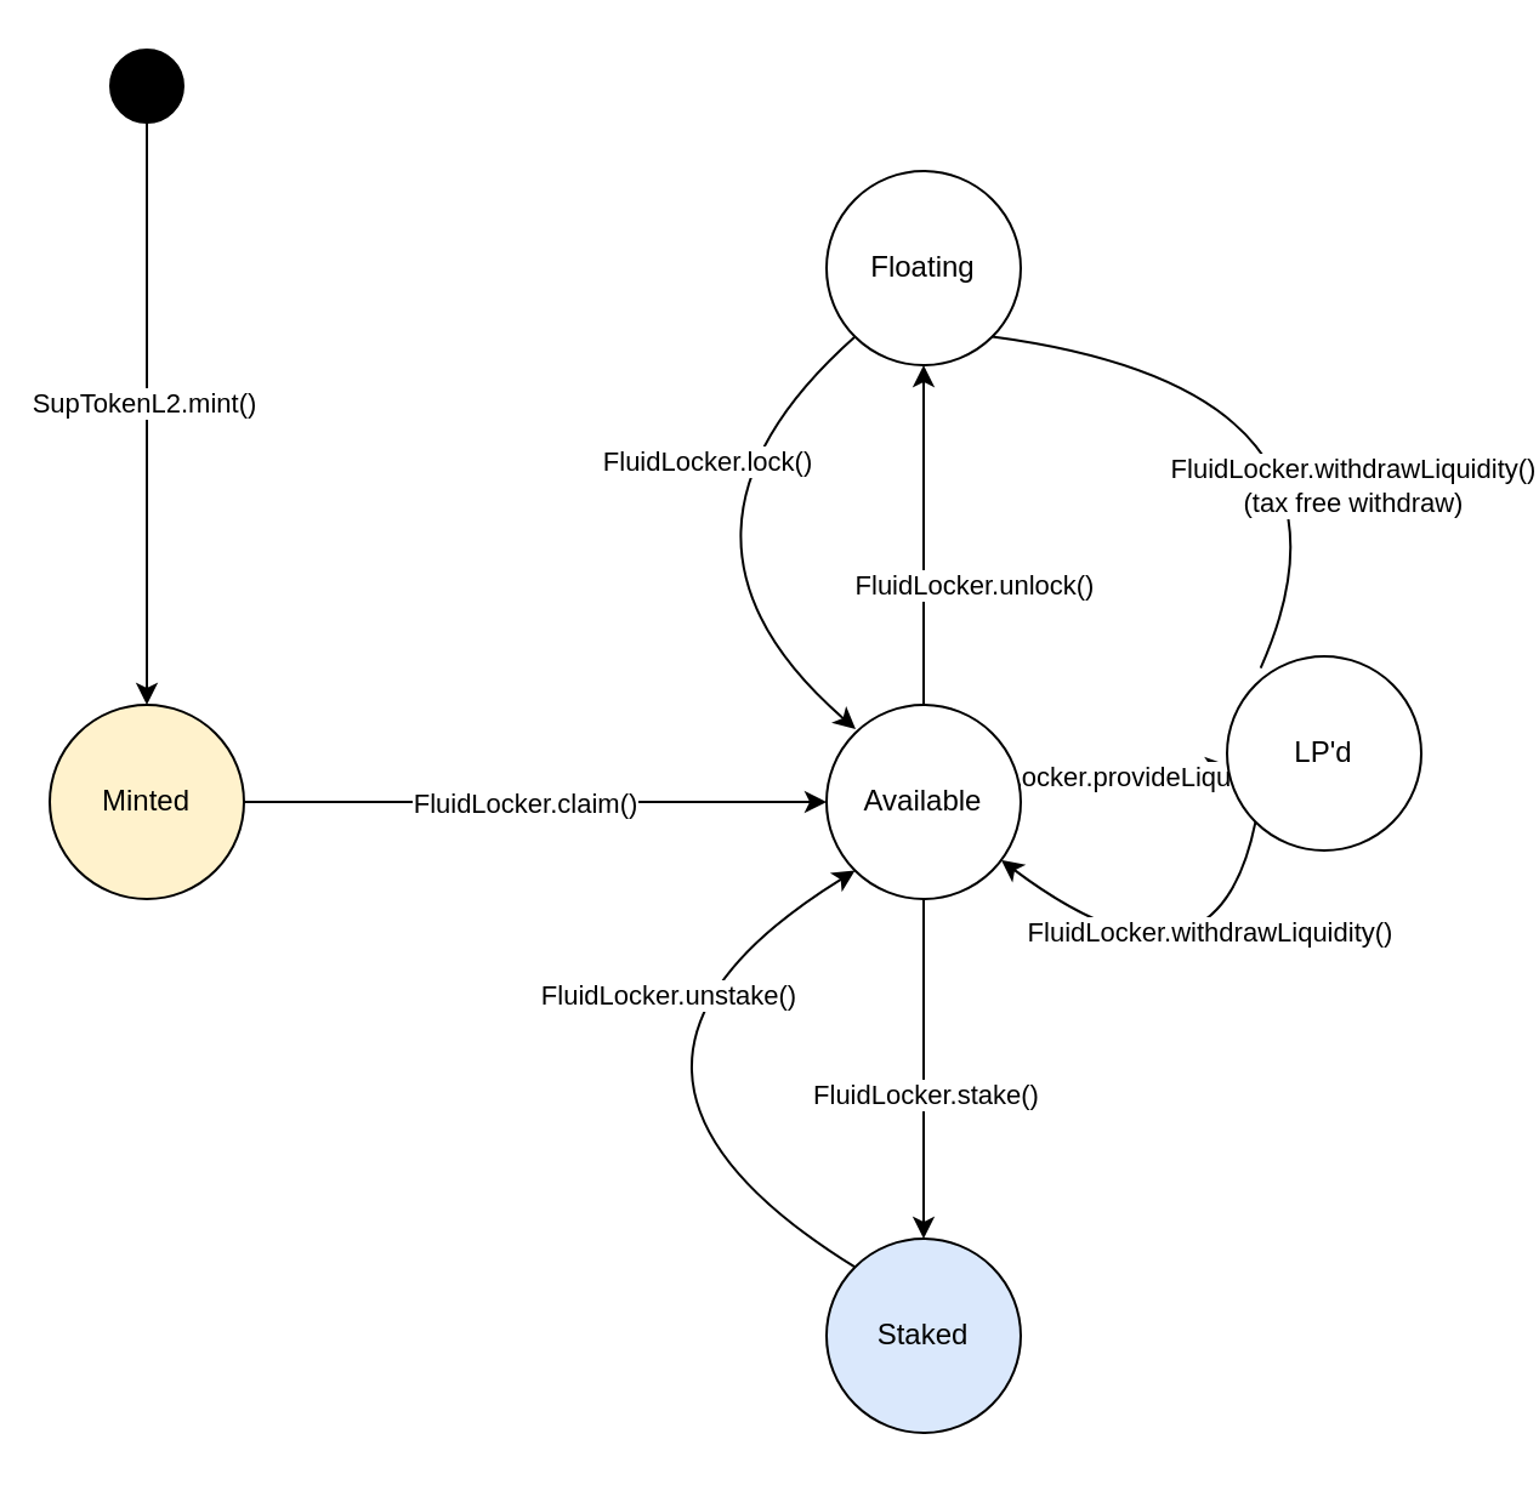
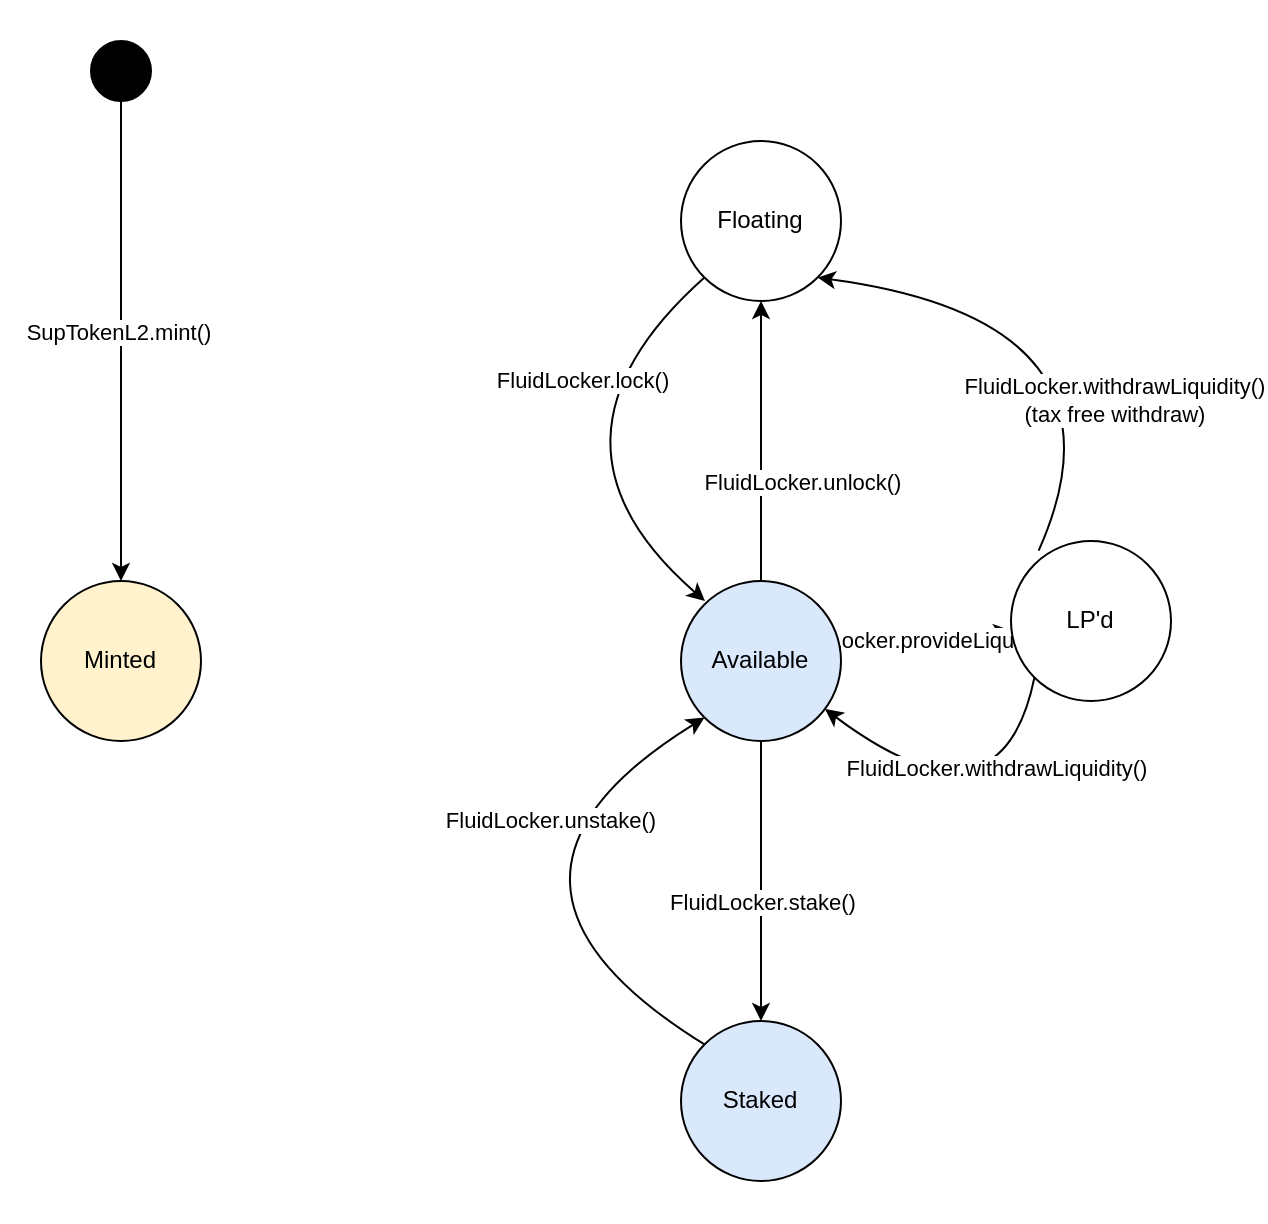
- <mxCell id="23" value="" style="curved=1;endArrow=none;html=1;exitX=0.173;exitY=0.06;exitDx=0;exitDy=0;fontStyle=1;entryX=1;entryY=1;entryDx=0;entryDy=0;exitPerimeter=0;" edge="1" parent="1" source="6" target="10"><mxGeometry width="50" height="50" relative="1" as="geometry"><mxPoint x="612" y="368" as="sourcePoint" /><mxPoint x="422" y="364" as="targetPoint" /><Array as="points"><mxPoint x="570" y="160" /></Array></mxGeometry></mxCell>
+ <mxCell id="23" value="" style="curved=1;endArrow=classic;html=1;exitX=0.173;exitY=0.06;exitDx=0;exitDy=0;fontStyle=1;entryX=1;entryY=1;entryDx=0;entryDy=0;exitPerimeter=0;" edge="1" parent="1" source="6" target="10"><mxGeometry width="50" height="50" relative="1" as="geometry"><mxPoint x="612" y="368" as="sourcePoint" /><mxPoint x="422" y="364" as="targetPoint" /><Array as="points"><mxPoint x="570" y="160" /></Array></mxGeometry></mxCell>
- <mxCell id="21" value="" style="edgeStyle=none;html=1;exitX=1;exitY=0.5;exitDx=0;exitDy=0;entryX=0;entryY=0.5;entryDx=0;entryDy=0;rounded=0;curved=0;" parent="1" source="20" target="3" edge="1"><mxGeometry relative="1" as="geometry"><mxPoint x="390" y="210" as="sourcePoint" /><mxPoint x="390" y="300" as="targetPoint" /><Array as="points"><mxPoint x="225" y="330" /></Array></mxGeometry></mxCell>
- <mxCell id="22" value="FluidLocker.claim()" style="edgeLabel;html=1;align=center;verticalAlign=middle;resizable=0;points=[];" parent="21" vertex="1" connectable="0"><mxGeometry x="-0.085" y="-4" relative="1" as="geometry"><mxPoint x="5" y="-4" as="offset" /></mxGeometry></mxCell>
- <mxCell id="3" value="Available" style="ellipse;whiteSpace=wrap;html=1;aspect=fixed;" parent="1" vertex="1"><mxGeometry x="340" y="290" width="80" height="80" as="geometry" /></mxCell>
+ <mxCell id="3" value="Available" style="ellipse;whiteSpace=wrap;html=1;aspect=fixed;fillColor=#dae8fc;" parent="1" vertex="1"><mxGeometry x="340" y="290" width="80" height="80" as="geometry" /></mxCell>
